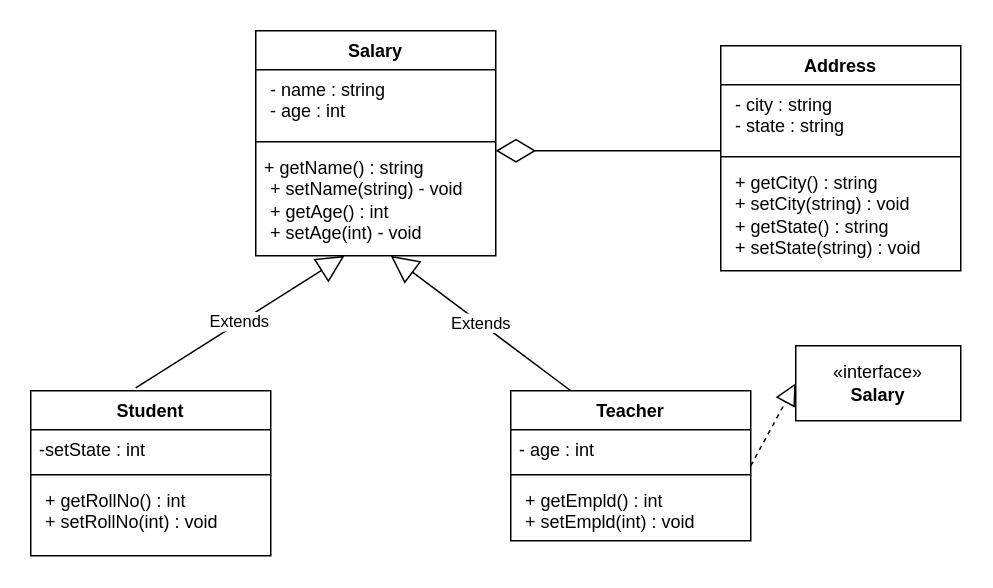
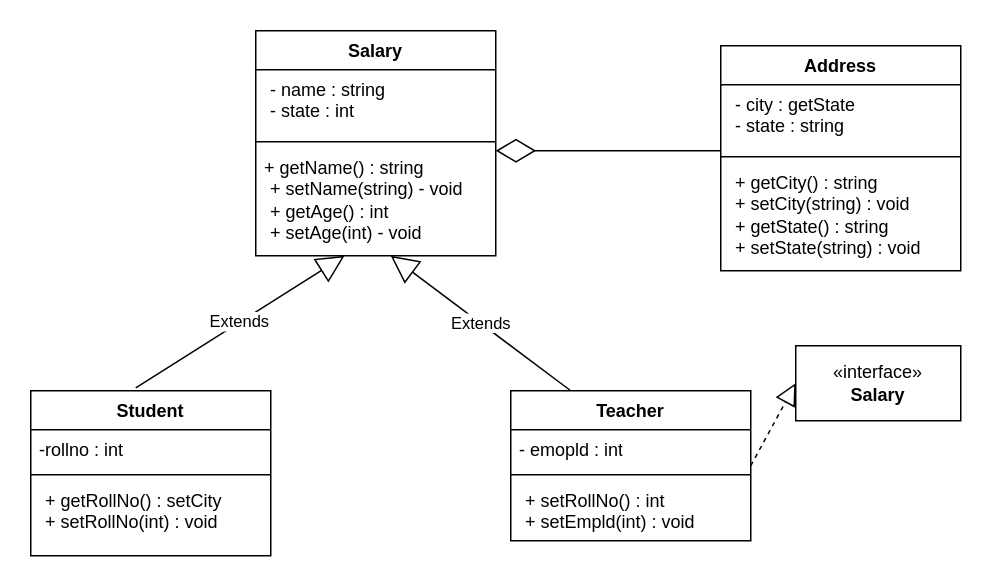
- <mxCell id="5" value="&lt;p style=&quot;border-color: var(--border-color); margin: 0px 0px 0px 4px;&quot;&gt;- name : string&lt;/p&gt;&lt;p style=&quot;border-color: var(--border-color); margin: 0px 0px 0px 4px;&quot;&gt;- age : int&lt;/p&gt;" style="text;strokeColor=none;fillColor=none;align=left;verticalAlign=top;spacingLeft=4;spacingRight=4;overflow=hidden;rotatable=0;points=[[0,0.5],[1,0.5]];portConstraint=eastwest;whiteSpace=wrap;html=1;" vertex="1" parent="4"><mxGeometry y="26" width="160" height="44" as="geometry" /></mxCell>
+ <mxCell id="5" value="&lt;p style=&quot;border-color: var(--border-color); margin: 0px 0px 0px 4px;&quot;&gt;- name : string&lt;/p&gt;&lt;p style=&quot;border-color: var(--border-color); margin: 0px 0px 0px 4px;&quot;&gt;- state : int&lt;/p&gt;" style="text;strokeColor=none;fillColor=none;align=left;verticalAlign=top;spacingLeft=4;spacingRight=4;overflow=hidden;rotatable=0;points=[[0,0.5],[1,0.5]];portConstraint=eastwest;whiteSpace=wrap;html=1;" vertex="1" parent="4"><mxGeometry y="26" width="160" height="44" as="geometry" /></mxCell>
- <mxCell id="17" value="&lt;p style=&quot;border-color: var(--border-color); margin: 0px 0px 0px 4px;&quot;&gt;- city : string&lt;/p&gt;&lt;p style=&quot;border-color: var(--border-color); margin: 0px 0px 0px 4px;&quot;&gt;- state : string&lt;/p&gt;" style="text;strokeColor=none;fillColor=none;align=left;verticalAlign=top;spacingLeft=4;spacingRight=4;overflow=hidden;rotatable=0;points=[[0,0.5],[1,0.5]];portConstraint=eastwest;whiteSpace=wrap;html=1;" vertex="1" parent="16"><mxGeometry y="26" width="160" height="44" as="geometry" /></mxCell>
+ <mxCell id="17" value="&lt;p style=&quot;border-color: var(--border-color); margin: 0px 0px 0px 4px;&quot;&gt;- city : getState&lt;/p&gt;&lt;p style=&quot;border-color: var(--border-color); margin: 0px 0px 0px 4px;&quot;&gt;- state : string&lt;/p&gt;" style="text;strokeColor=none;fillColor=none;align=left;verticalAlign=top;spacingLeft=4;spacingRight=4;overflow=hidden;rotatable=0;points=[[0,0.5],[1,0.5]];portConstraint=eastwest;whiteSpace=wrap;html=1;" vertex="1" parent="16"><mxGeometry y="26" width="160" height="44" as="geometry" /></mxCell>
- <mxCell id="9" value="-setState : int" style="text;strokeColor=none;fillColor=none;align=left;verticalAlign=top;spacingLeft=4;spacingRight=4;overflow=hidden;rotatable=0;points=[[0,0.5],[1,0.5]];portConstraint=eastwest;whiteSpace=wrap;html=1;" vertex="1" parent="8"><mxGeometry y="26" width="160" height="26" as="geometry" /></mxCell>
+ <mxCell id="9" value="-rollno : int" style="text;strokeColor=none;fillColor=none;align=left;verticalAlign=top;spacingLeft=4;spacingRight=4;overflow=hidden;rotatable=0;points=[[0,0.5],[1,0.5]];portConstraint=eastwest;whiteSpace=wrap;html=1;" vertex="1" parent="8"><mxGeometry y="26" width="160" height="26" as="geometry" /></mxCell>
- <mxCell id="13" value="- age : int&lt;br&gt;" style="text;strokeColor=none;fillColor=none;align=left;verticalAlign=top;spacingLeft=4;spacingRight=4;overflow=hidden;rotatable=0;points=[[0,0.5],[1,0.5]];portConstraint=eastwest;whiteSpace=wrap;html=1;" vertex="1" parent="12"><mxGeometry y="26" width="160" height="26" as="geometry" /></mxCell>
+ <mxCell id="13" value="- emopld : int&lt;br&gt;" style="text;strokeColor=none;fillColor=none;align=left;verticalAlign=top;spacingLeft=4;spacingRight=4;overflow=hidden;rotatable=0;points=[[0,0.5],[1,0.5]];portConstraint=eastwest;whiteSpace=wrap;html=1;" vertex="1" parent="12"><mxGeometry y="26" width="160" height="26" as="geometry" /></mxCell>
- <mxCell id="11" value="&lt;p style=&quot;border-color: var(--border-color); margin: 0px 0px 0px 4px;&quot;&gt;+ getRollNo() : int&lt;/p&gt;&lt;p style=&quot;border-color: var(--border-color); margin: 0px 0px 0px 4px;&quot;&gt;+ setRollNo(int) : void&lt;/p&gt;" style="text;strokeColor=none;fillColor=none;align=left;verticalAlign=top;spacingLeft=4;spacingRight=4;overflow=hidden;rotatable=0;points=[[0,0.5],[1,0.5]];portConstraint=eastwest;whiteSpace=wrap;html=1;" vertex="1" parent="8"><mxGeometry y="60" width="160" height="50" as="geometry" /></mxCell>
+ <mxCell id="11" value="&lt;p style=&quot;border-color: var(--border-color); margin: 0px 0px 0px 4px;&quot;&gt;+ getRollNo() : setCity&lt;/p&gt;&lt;p style=&quot;border-color: var(--border-color); margin: 0px 0px 0px 4px;&quot;&gt;+ setRollNo(int) : void&lt;/p&gt;" style="text;strokeColor=none;fillColor=none;align=left;verticalAlign=top;spacingLeft=4;spacingRight=4;overflow=hidden;rotatable=0;points=[[0,0.5],[1,0.5]];portConstraint=eastwest;whiteSpace=wrap;html=1;" vertex="1" parent="8"><mxGeometry y="60" width="160" height="50" as="geometry" /></mxCell>
- <mxCell id="15" value="&lt;p style=&quot;border-color: var(--border-color); margin: 0px 0px 0px 4px;&quot;&gt;+ getEmpld() : int&lt;/p&gt;&lt;p style=&quot;border-color: var(--border-color); margin: 0px 0px 0px 4px;&quot;&gt;+ setEmpld(int) : void&lt;/p&gt;" style="text;strokeColor=none;fillColor=none;align=left;verticalAlign=top;spacingLeft=4;spacingRight=4;overflow=hidden;rotatable=0;points=[[0,0.5],[1,0.5]];portConstraint=eastwest;whiteSpace=wrap;html=1;" vertex="1" parent="12"><mxGeometry y="60" width="160" height="40" as="geometry" /></mxCell>
+ <mxCell id="15" value="&lt;p style=&quot;border-color: var(--border-color); margin: 0px 0px 0px 4px;&quot;&gt;+ setRollNo() : int&lt;/p&gt;&lt;p style=&quot;border-color: var(--border-color); margin: 0px 0px 0px 4px;&quot;&gt;+ setEmpld(int) : void&lt;/p&gt;" style="text;strokeColor=none;fillColor=none;align=left;verticalAlign=top;spacingLeft=4;spacingRight=4;overflow=hidden;rotatable=0;points=[[0,0.5],[1,0.5]];portConstraint=eastwest;whiteSpace=wrap;html=1;" vertex="1" parent="12"><mxGeometry y="60" width="160" height="40" as="geometry" /></mxCell>
